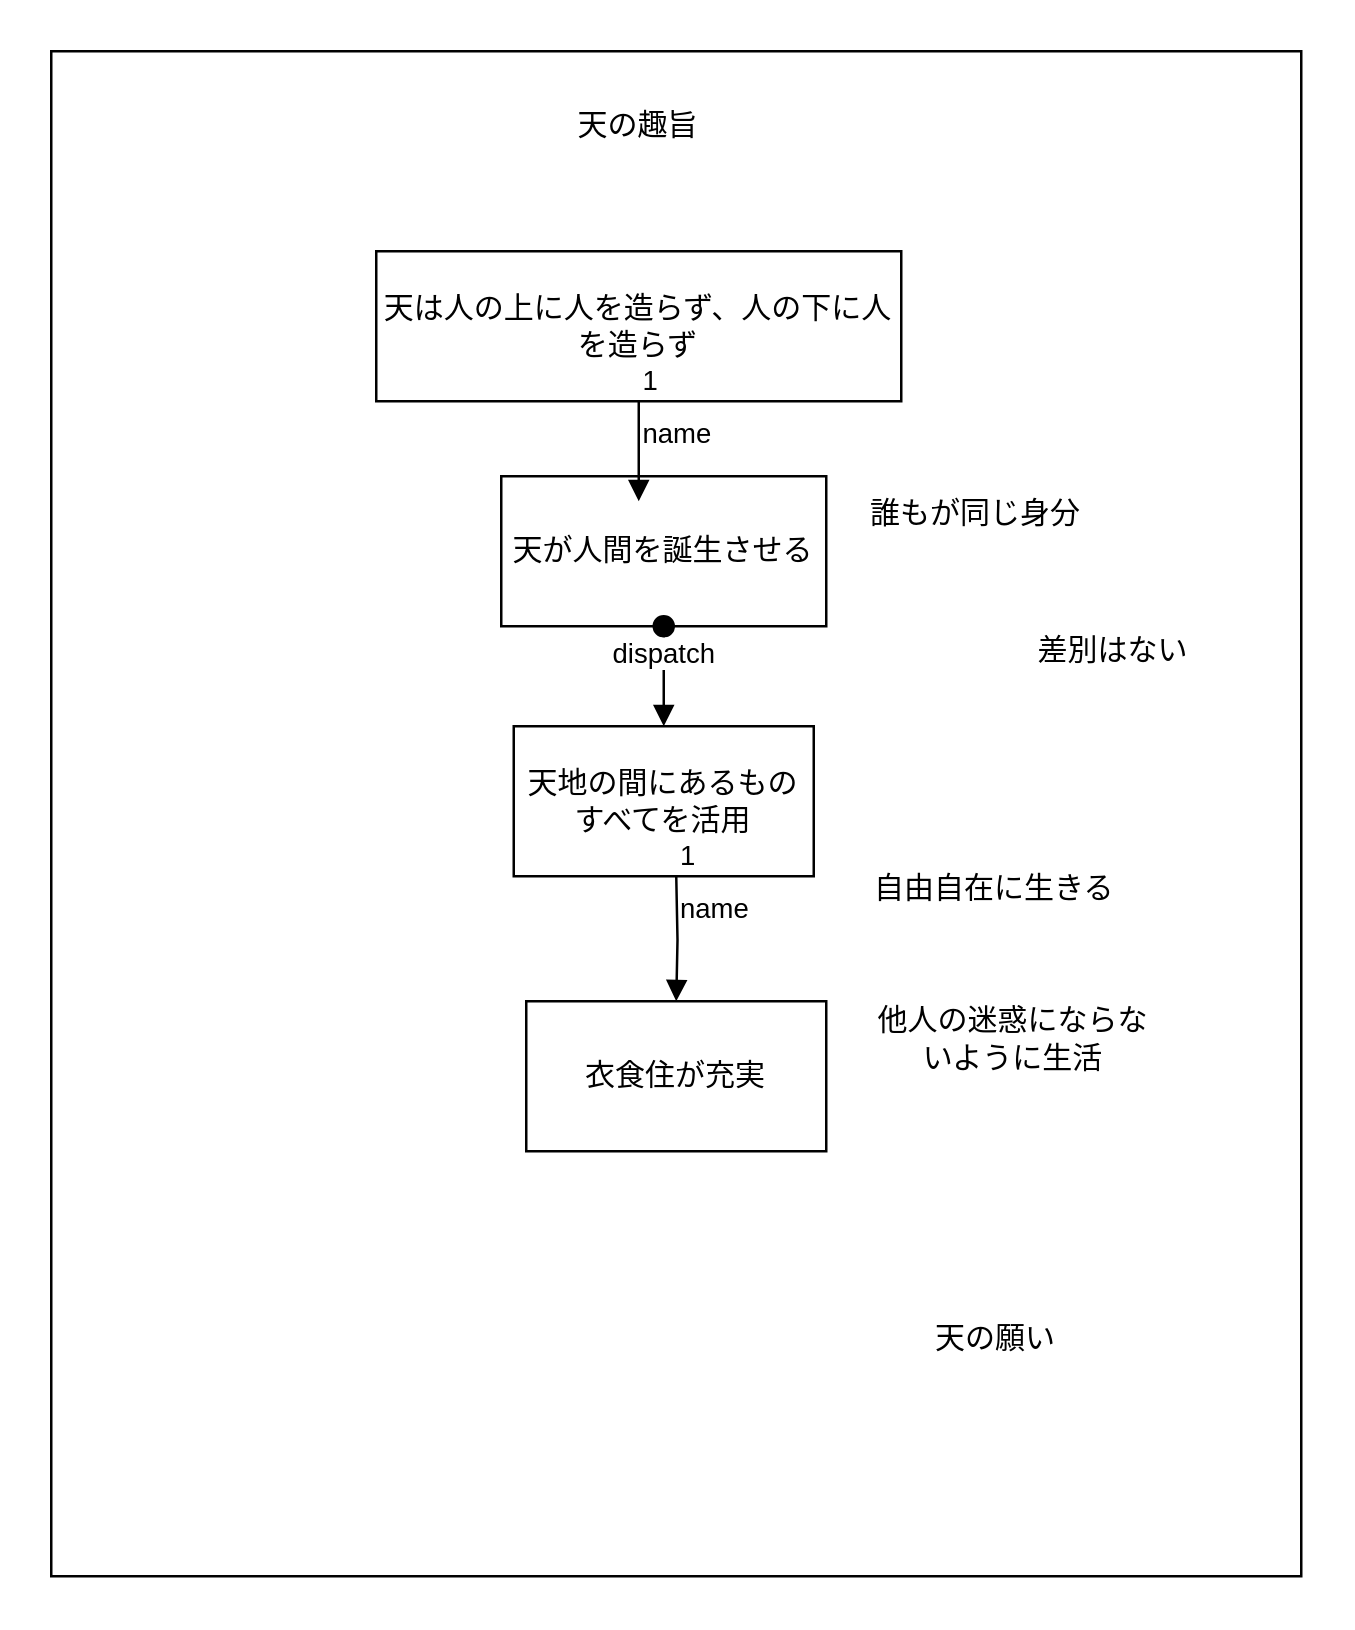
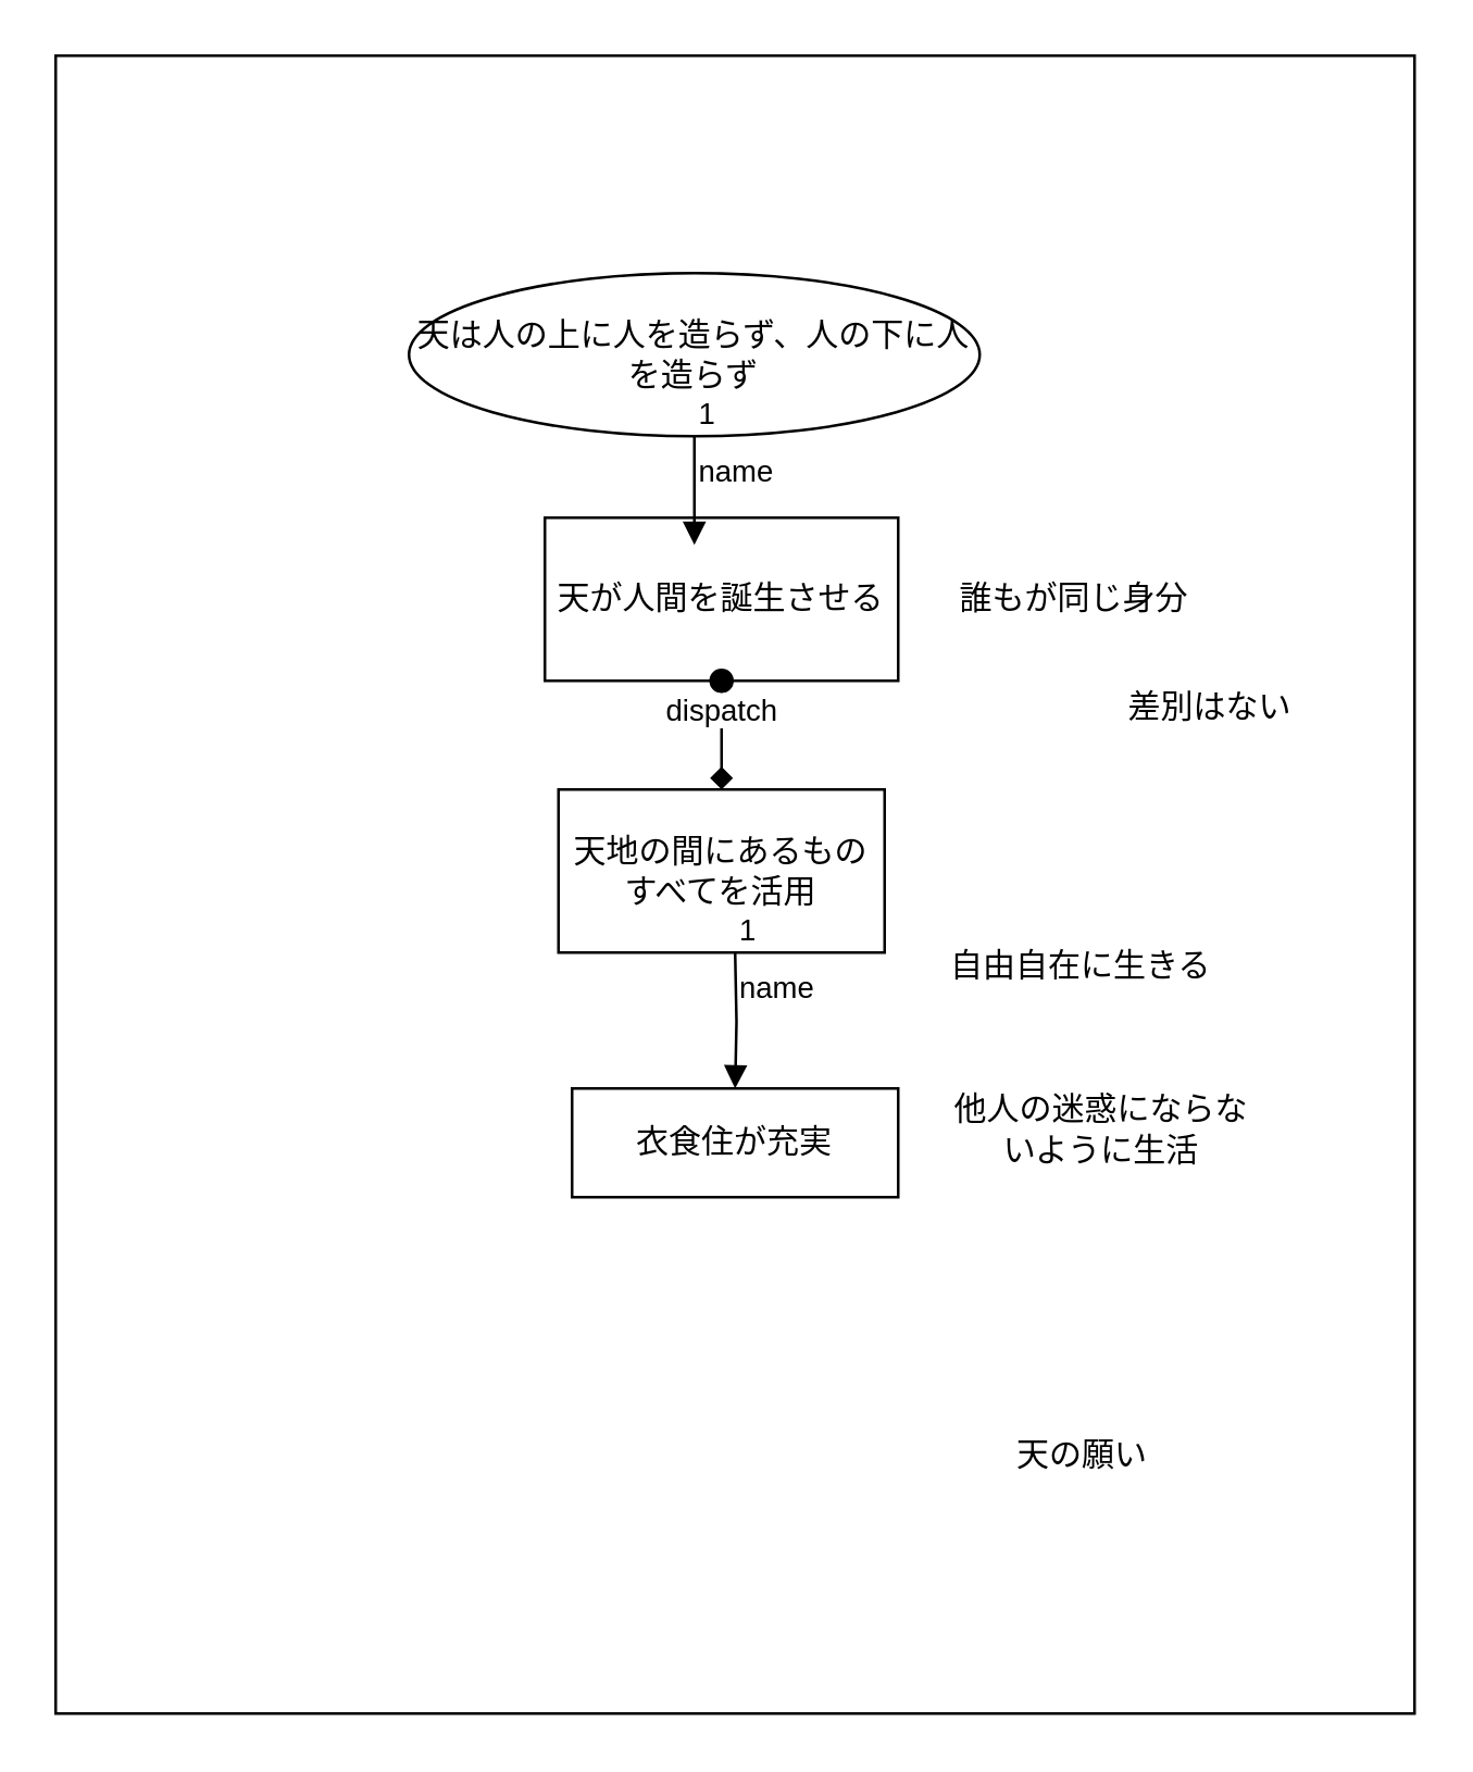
- <mxCell id="11" value="天の趣旨" style="text;html=1;align=center;verticalAlign=middle;whiteSpace=wrap;rounded=0;" vertex="1" parent="1"><mxGeometry x="210" y="20" width="90" height="60" as="geometry" /></mxCell>
- <mxCell id="3" value="天は人の上に人を造らず、人の下に人を造らず" style="rounded=0;whiteSpace=wrap;html=1;" vertex="1" parent="1"><mxGeometry x="150" y="100" width="210" height="60" as="geometry" /></mxCell>
+ <mxCell id="3" value="天は人の上に人を造らず、人の下に人を造らず" style="ellipse;whiteSpace=wrap;html=1;" vertex="1" parent="1"><mxGeometry x="150" y="100" width="210" height="60" as="geometry" /></mxCell>
- <mxCell id="6" value="誰もが同じ身分" style="text;html=1;align=center;verticalAlign=middle;whiteSpace=wrap;rounded=0;" vertex="1" parent="1"><mxGeometry x="345" y="190" width="90" height="30" as="geometry" /></mxCell>
+ <mxCell id="6" value="誰もが同じ身分" style="text;html=1;align=center;verticalAlign=middle;whiteSpace=wrap;rounded=0;" vertex="1" parent="1"><mxGeometry x="350" y="205" width="90" height="30" as="geometry" /></mxCell>
- <mxCell id="15" value="dispatch" style="html=1;verticalAlign=bottom;startArrow=oval;startFill=1;endArrow=block;startSize=8;curved=0;rounded=0;entryX=0.5;entryY=0;entryDx=0;entryDy=0;exitX=0.5;exitY=1;exitDx=0;exitDy=0;" edge="1" parent="1" source="4" target="8"><mxGeometry width="60" relative="1" as="geometry"><mxPoint x="195" y="250" as="sourcePoint" /><mxPoint x="255" y="250" as="targetPoint" /></mxGeometry></mxCell>
+ <mxCell id="15" value="dispatch" style="html=1;verticalAlign=bottom;startArrow=oval;startFill=1;endArrow=diamond;startSize=8;curved=0;rounded=0;entryX=0.5;entryY=0;entryDx=0;entryDy=0;exitX=0.5;exitY=1;exitDx=0;exitDy=0;" edge="1" parent="1" source="4" target="8"><mxGeometry width="60" relative="1" as="geometry"><mxPoint x="195" y="250" as="sourcePoint" /><mxPoint x="255" y="250" as="targetPoint" /></mxGeometry></mxCell>
- <mxCell id="5" value="衣食住が充実" style="rounded=0;whiteSpace=wrap;html=1;" vertex="1" parent="1"><mxGeometry x="210" y="400" width="120" height="60" as="geometry" /></mxCell>
+ <mxCell id="5" value="衣食住が充実" style="rounded=0;whiteSpace=wrap;html=1;" vertex="1" parent="1"><mxGeometry x="210" y="400" width="120" height="40" as="geometry" /></mxCell>
